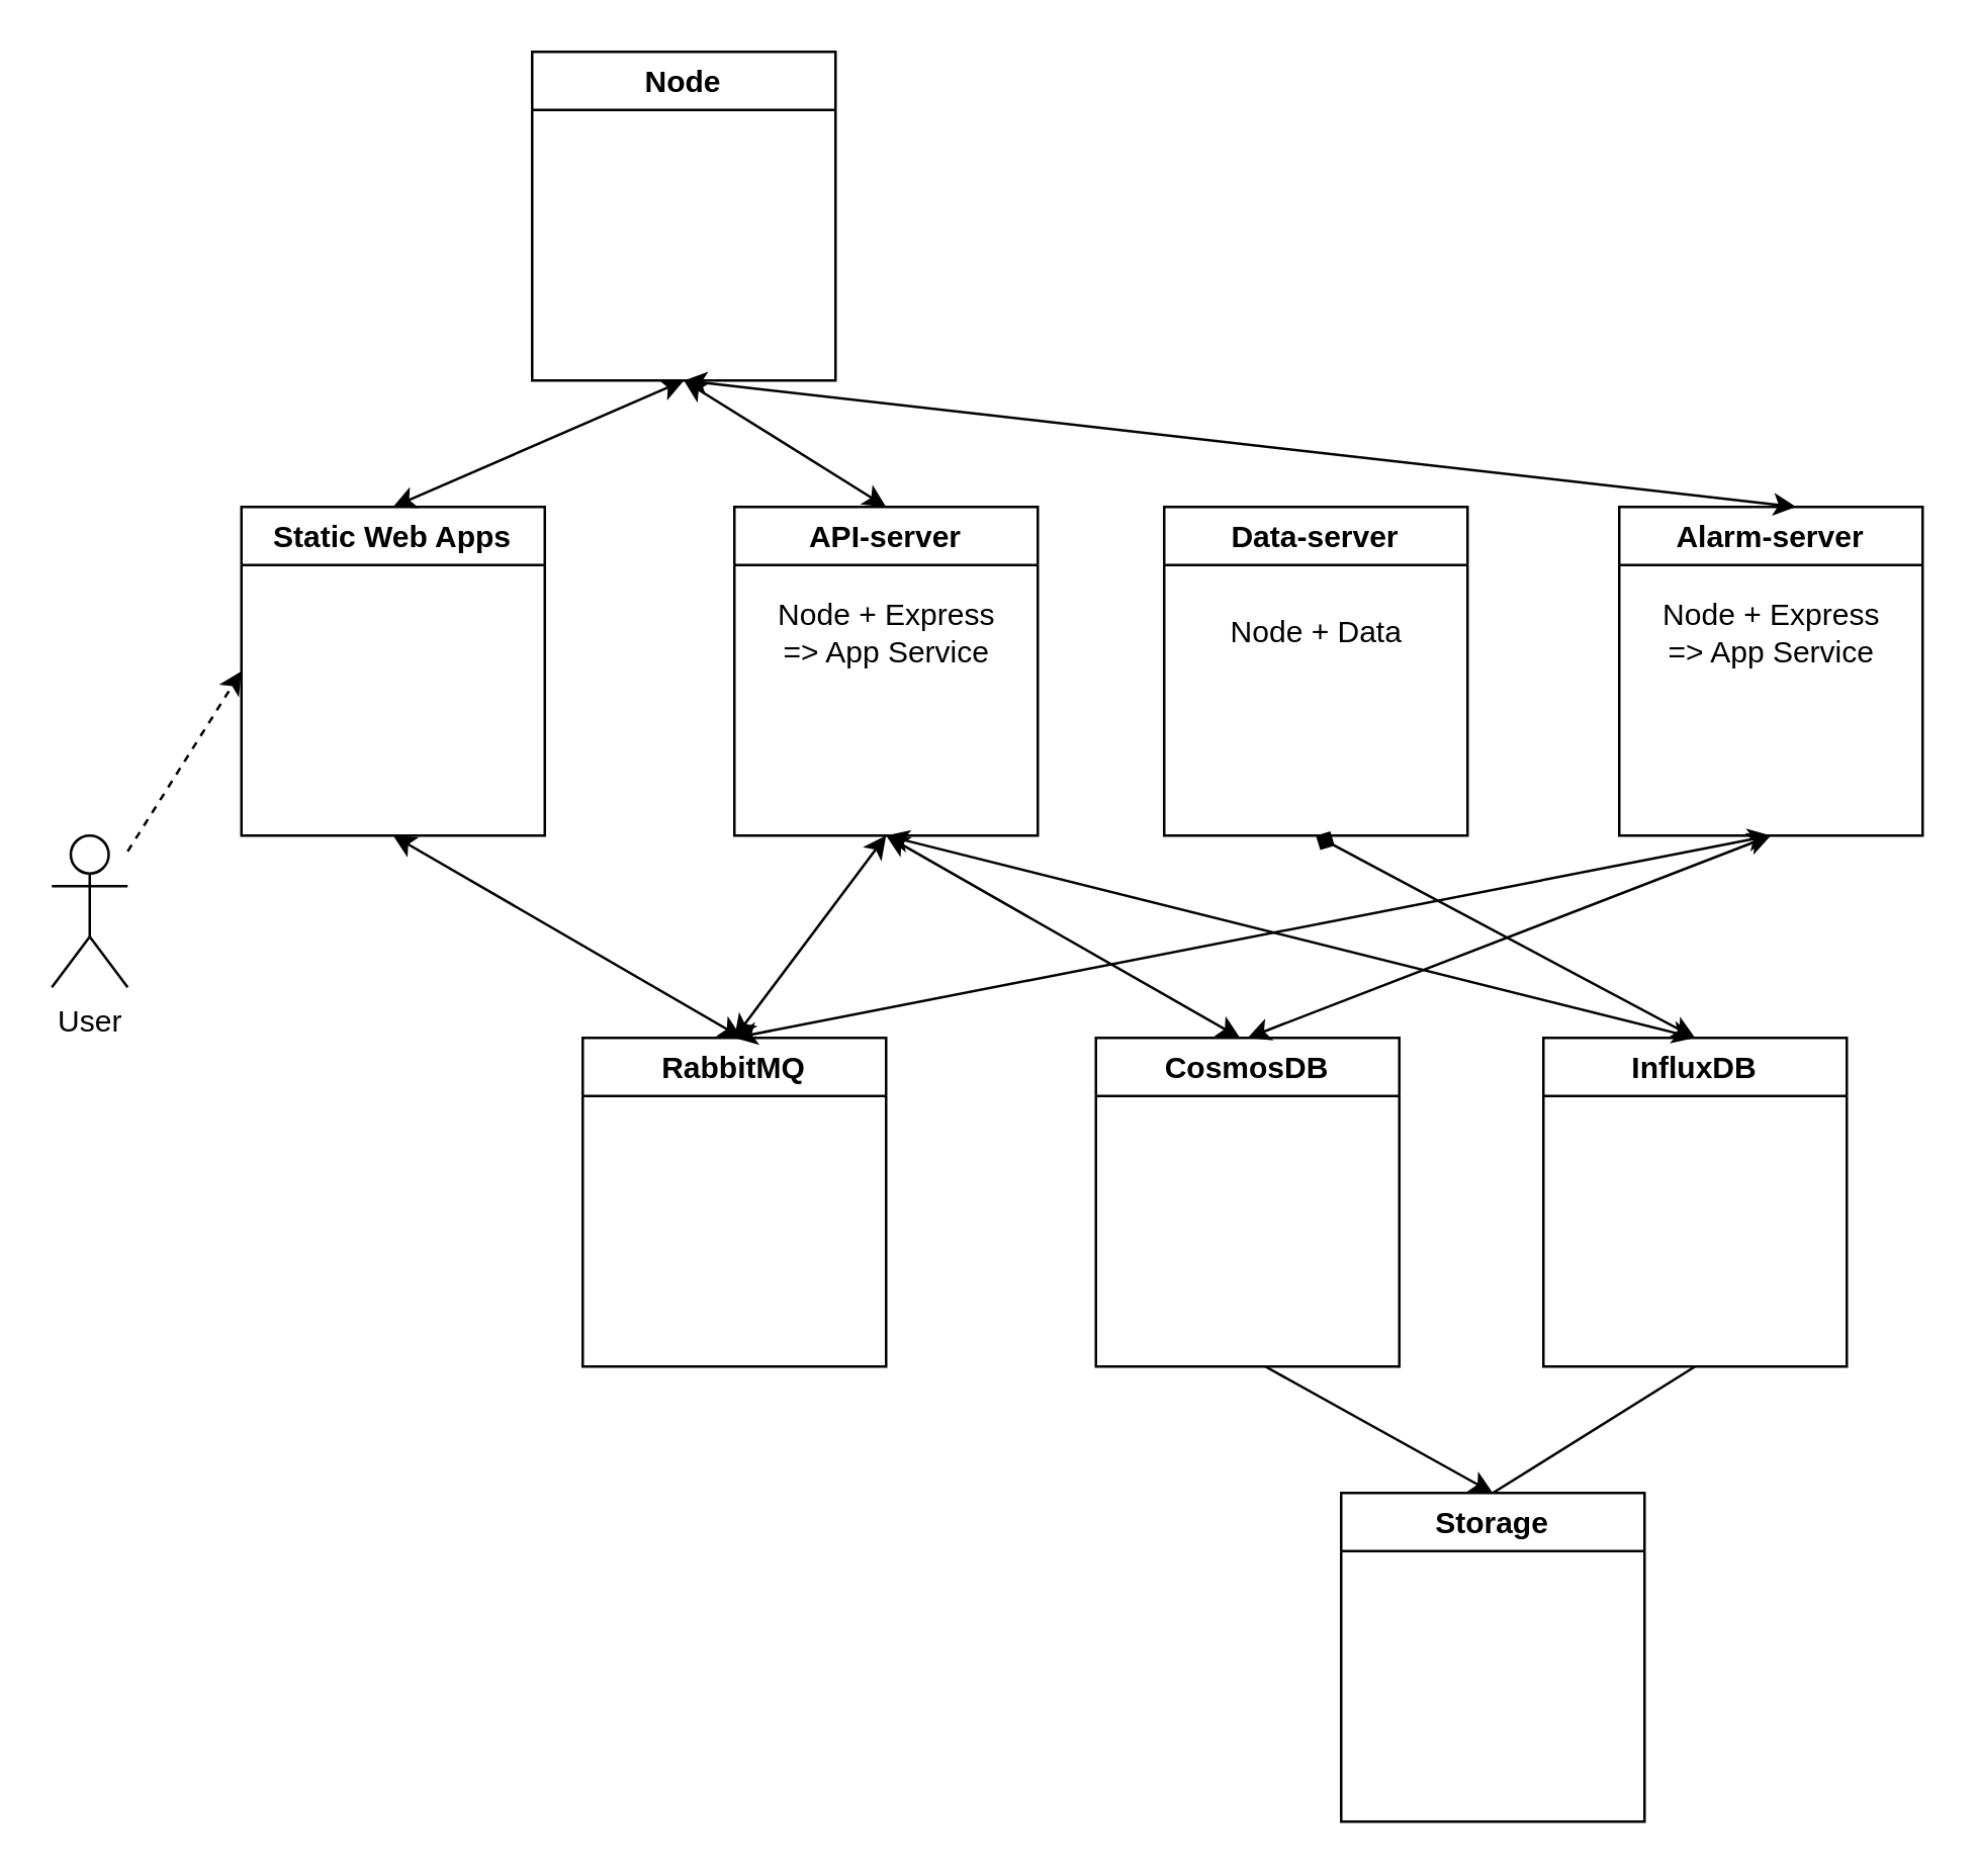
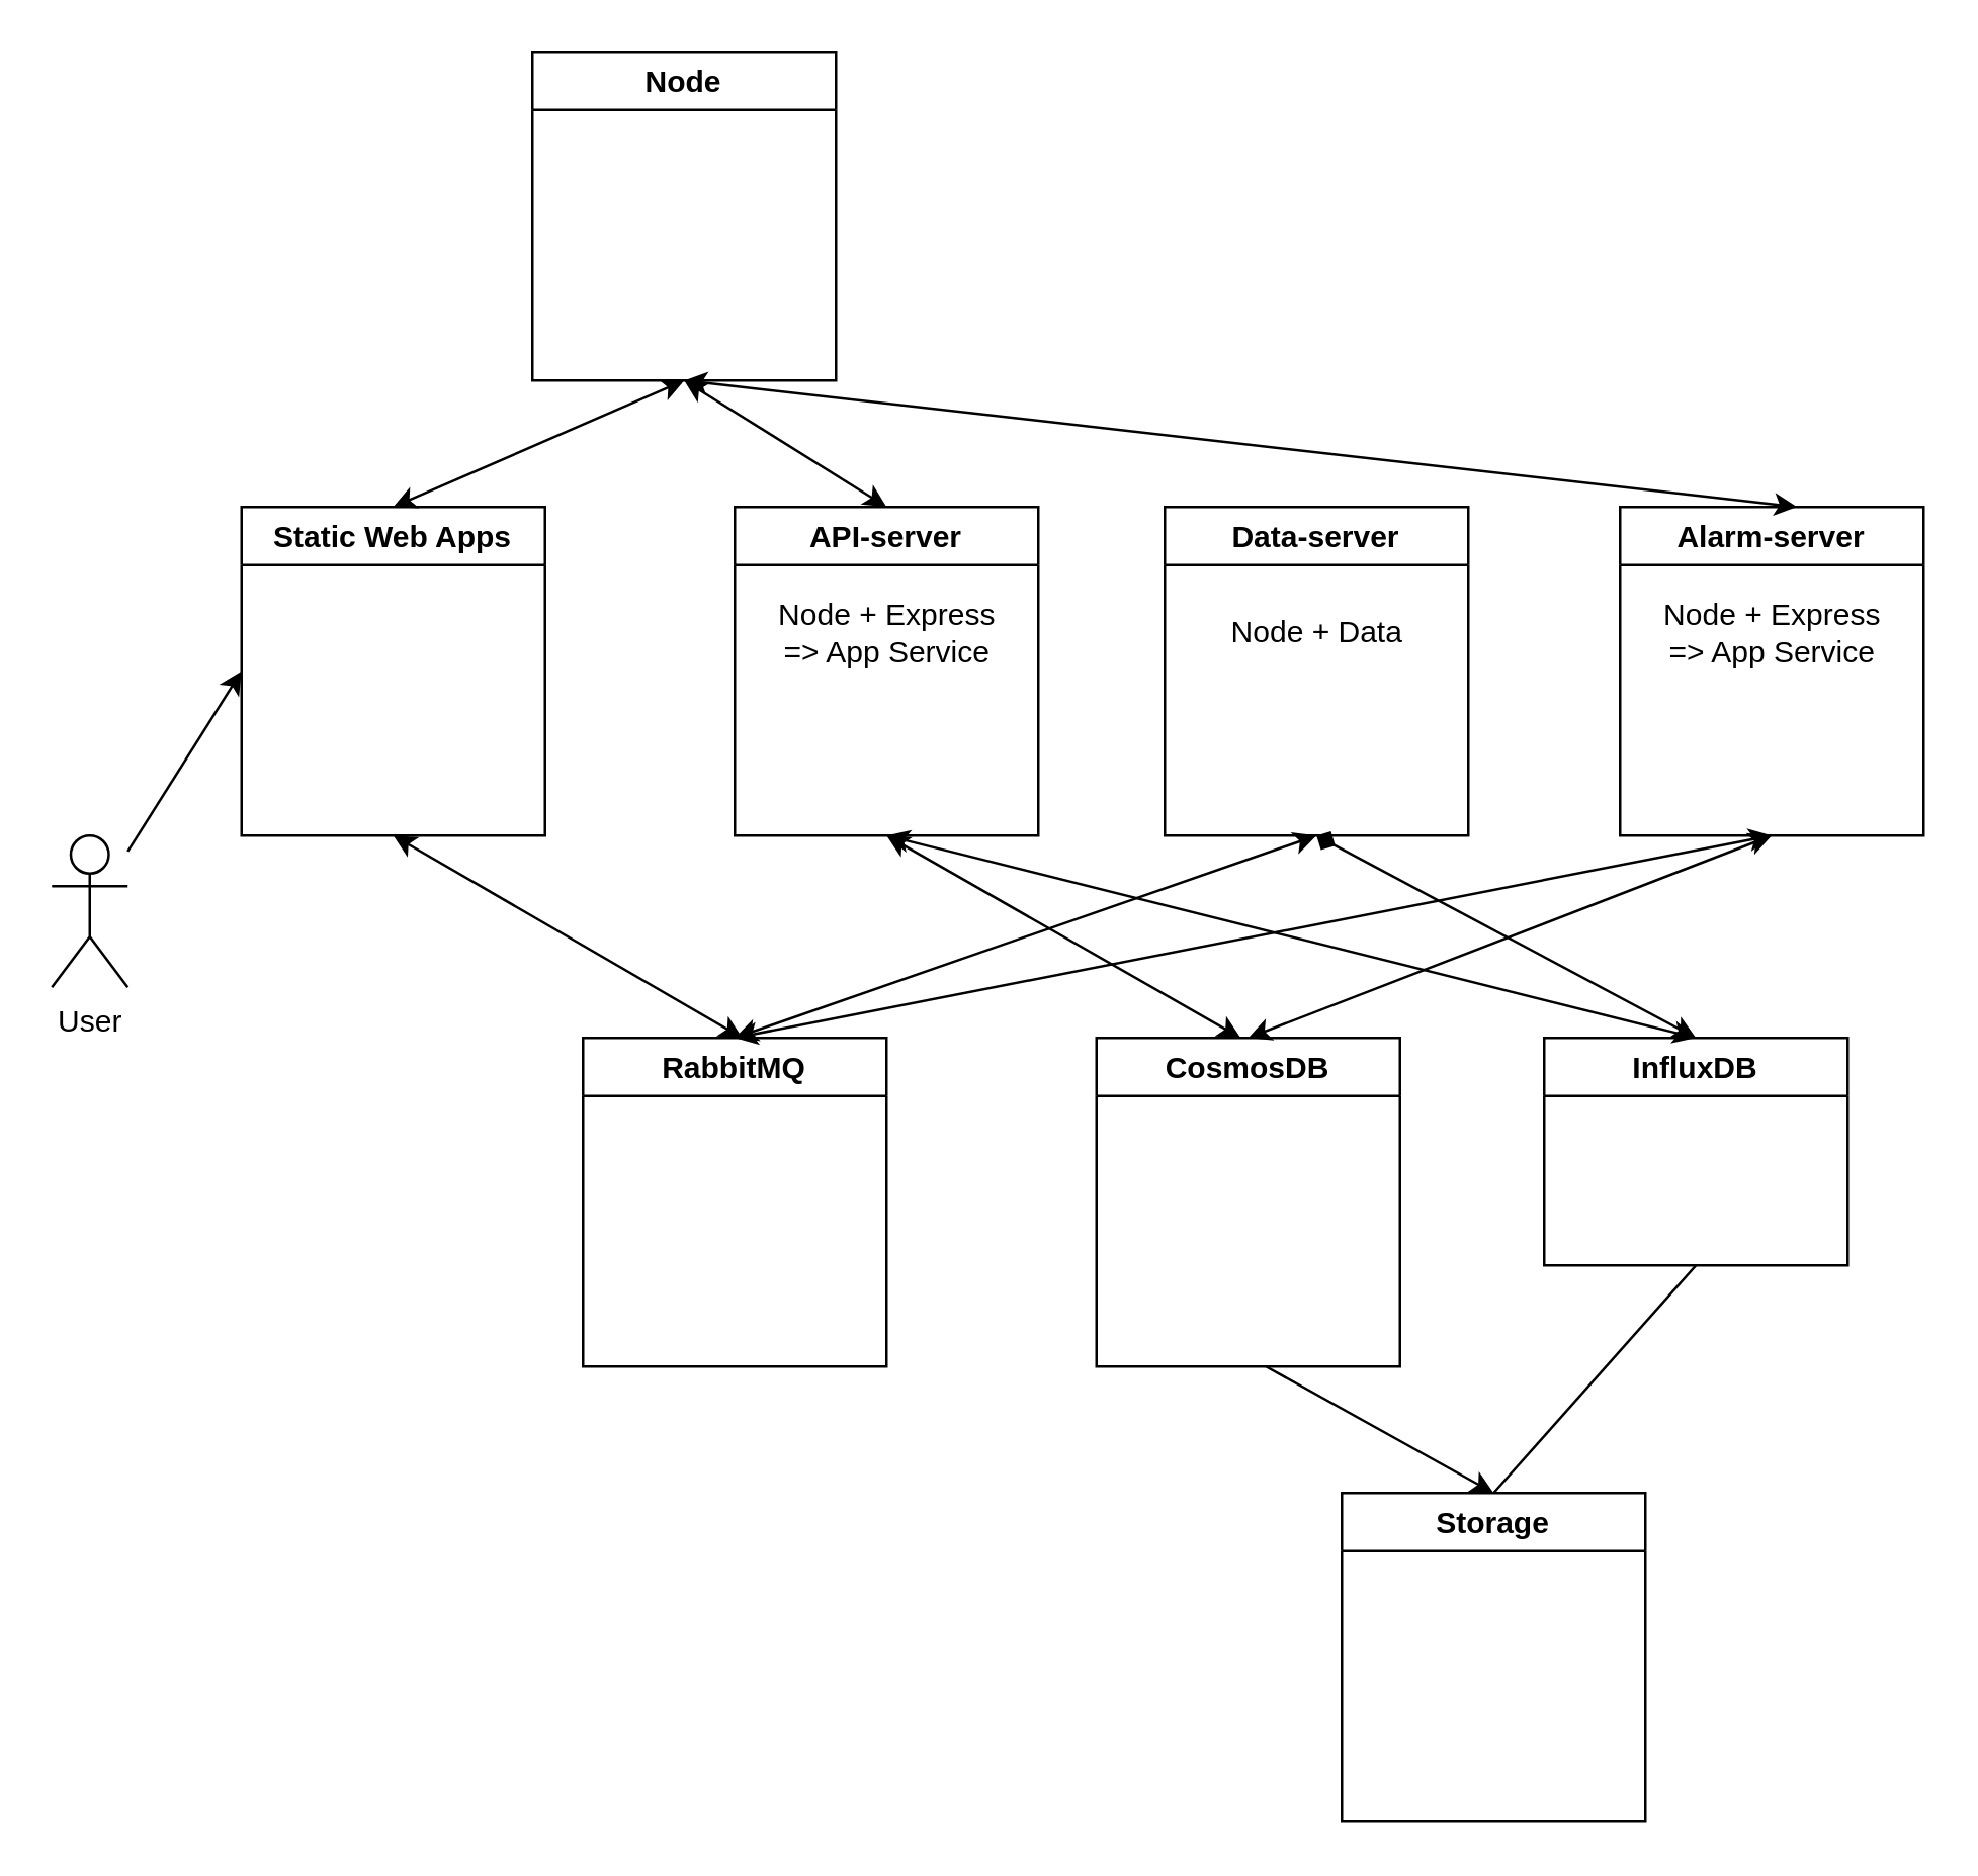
- <mxCell id="19" value="" style="endArrow=classic;html=1;entryX=0;entryY=0.5;entryDx=0;entryDy=0;dashed=1;" edge="1" parent="1" source="18" target="4"><mxGeometry width="50" height="50" relative="1" as="geometry"><mxPoint x="50" y="260" as="sourcePoint" /><mxPoint x="650" y="490" as="targetPoint" /></mxGeometry></mxCell>
+ <mxCell id="19" value="" style="endArrow=classic;html=1;entryX=0;entryY=0.5;entryDx=0;entryDy=0;" edge="1" parent="1" source="18" target="4"><mxGeometry width="50" height="50" relative="1" as="geometry"><mxPoint x="50" y="260" as="sourcePoint" /><mxPoint x="650" y="490" as="targetPoint" /></mxGeometry></mxCell>
- <mxCell id="20" value="" style="endArrow=classic;startArrow=classic;html=1;exitX=0.5;exitY=0;exitDx=0;exitDy=0;entryX=0.5;entryY=1;entryDx=0;entryDy=0;" edge="1" parent="1" source="5" target="2"><mxGeometry width="50" height="50" relative="1" as="geometry"><mxPoint x="291.96" y="417.01" as="sourcePoint" /><mxPoint x="190" y="340" as="targetPoint" /></mxGeometry></mxCell>
+ <mxCell id="22" value="" style="endArrow=classic;startArrow=classic;html=1;exitX=0.5;exitY=0;exitDx=0;exitDy=0;entryX=0.5;entryY=1;entryDx=0;entryDy=0;" edge="1" parent="1" source="5" target="3"><mxGeometry width="50" height="50" relative="1" as="geometry"><mxPoint x="300" y="420" as="sourcePoint" /><mxPoint x="360" y="340" as="targetPoint" /></mxGeometry></mxCell>
- <mxCell id="7" value="InfluxDB" style="swimlane;" vertex="1" parent="1"><mxGeometry x="610" y="410" width="120" height="130" as="geometry" /></mxCell>
+ <mxCell id="7" value="InfluxDB" style="swimlane;" vertex="1" parent="1"><mxGeometry x="610" y="410" width="120" height="90" as="geometry" /></mxCell>
